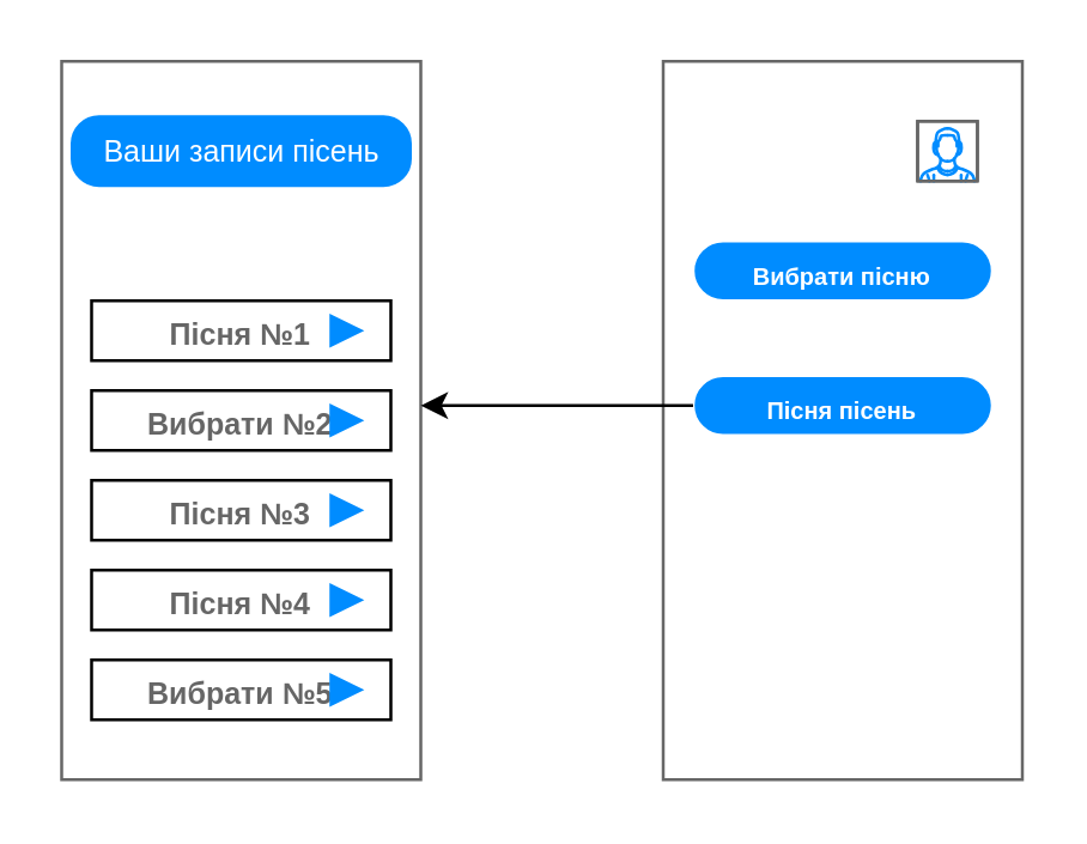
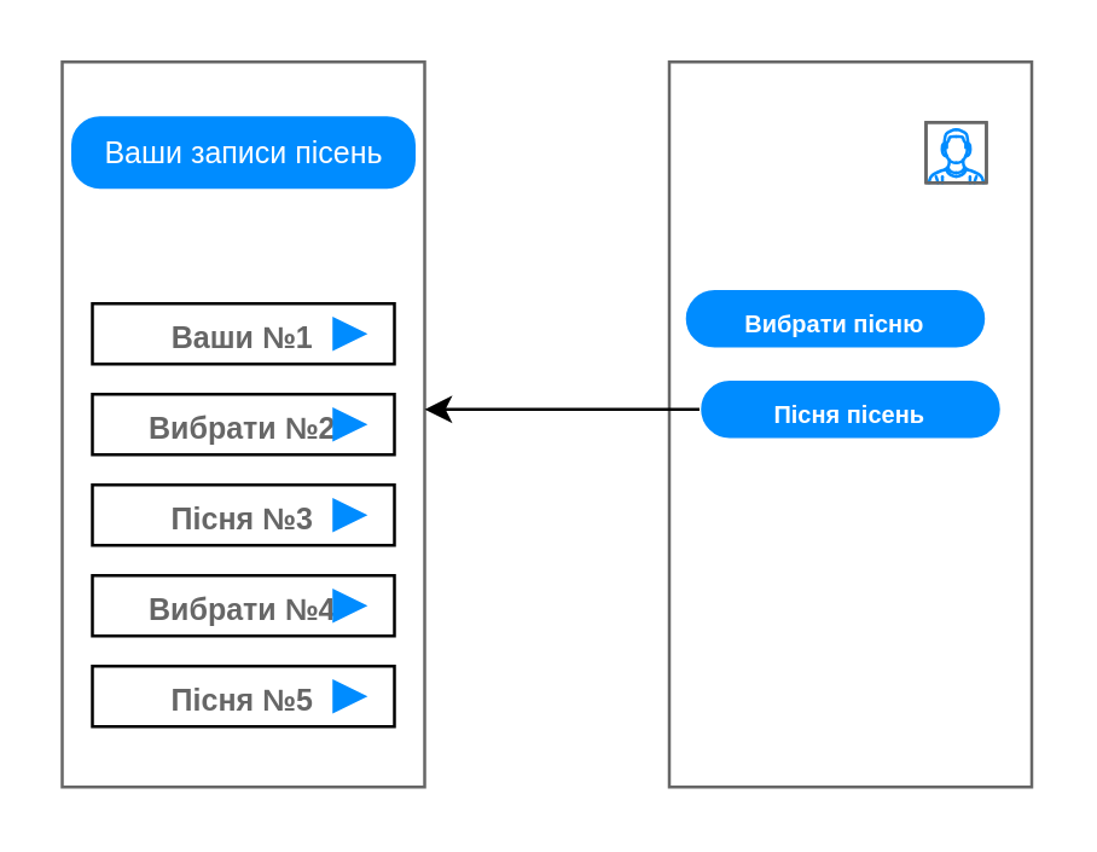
- <mxCell id="4" value="&lt;span style=&quot;font-size: 8px;&quot;&gt;Вибрати пісню&lt;/span&gt;" style="strokeWidth=1;shadow=0;dashed=0;align=center;html=1;shape=mxgraph.mockup.buttons.button;strokeColor=#ffffff;fontColor=#ffffff;mainText=;buttonStyle=round;fontSize=17;fontStyle=1;fillColor=#008cff;whiteSpace=wrap;" vertex="1" parent="1"><mxGeometry x="230.99" y="80" width="100" height="20" as="geometry" /></mxCell>
+ <mxCell id="4" value="&lt;span style=&quot;font-size: 8px;&quot;&gt;Вибрати пісню&lt;/span&gt;" style="strokeWidth=1;shadow=0;dashed=0;align=center;html=1;shape=mxgraph.mockup.buttons.button;strokeColor=#ffffff;fontColor=#ffffff;mainText=;buttonStyle=round;fontSize=17;fontStyle=1;fillColor=#008cff;whiteSpace=wrap;" vertex="1" parent="1"><mxGeometry x="225.99" y="95" width="100" height="20" as="geometry" /></mxCell>
- <mxCell id="9" value="&lt;span style=&quot;font-size: 10px;&quot;&gt;Пісня №1&lt;/span&gt;" style="strokeColor=inherit;fillColor=inherit;gradientColor=inherit;strokeWidth=1;shadow=0;dashed=0;align=center;html=1;shape=mxgraph.mockup.containers.rrect;rSize=0;fontSize=17;fontColor=#666666;fontStyle=1;resizeWidth=1;whiteSpace=wrap;" vertex="1" parent="1"><mxGeometry x="30" y="100" width="100" height="20" as="geometry" /></mxCell>
+ <mxCell id="9" value="&lt;span style=&quot;font-size: 10px;&quot;&gt;Ваши №1&lt;/span&gt;" style="strokeColor=inherit;fillColor=inherit;gradientColor=inherit;strokeWidth=1;shadow=0;dashed=0;align=center;html=1;shape=mxgraph.mockup.containers.rrect;rSize=0;fontSize=17;fontColor=#666666;fontStyle=1;resizeWidth=1;whiteSpace=wrap;" vertex="1" parent="1"><mxGeometry x="30" y="100" width="100" height="20" as="geometry" /></mxCell>
- <mxCell id="12" value="&lt;span style=&quot;font-size: 10px;&quot;&gt;Пісня №4&lt;/span&gt;" style="strokeColor=inherit;fillColor=inherit;gradientColor=inherit;strokeWidth=1;shadow=0;dashed=0;align=center;html=1;shape=mxgraph.mockup.containers.rrect;rSize=0;fontSize=17;fontColor=#666666;fontStyle=1;resizeWidth=1;whiteSpace=wrap;" vertex="1" parent="1"><mxGeometry x="30" y="190" width="100" height="20" as="geometry" /></mxCell>
+ <mxCell id="12" value="&lt;span style=&quot;font-size: 10px;&quot;&gt;Вибрати №4&lt;/span&gt;" style="strokeColor=inherit;fillColor=inherit;gradientColor=inherit;strokeWidth=1;shadow=0;dashed=0;align=center;html=1;shape=mxgraph.mockup.containers.rrect;rSize=0;fontSize=17;fontColor=#666666;fontStyle=1;resizeWidth=1;whiteSpace=wrap;" vertex="1" parent="1"><mxGeometry x="30" y="190" width="100" height="20" as="geometry" /></mxCell>
- <mxCell id="13" value="&lt;span style=&quot;font-size: 10px;&quot;&gt;Вибрати №5&lt;/span&gt;" style="strokeColor=inherit;fillColor=inherit;gradientColor=inherit;strokeWidth=1;shadow=0;dashed=0;align=center;html=1;shape=mxgraph.mockup.containers.rrect;rSize=0;fontSize=17;fontColor=#666666;fontStyle=1;resizeWidth=1;whiteSpace=wrap;" vertex="1" parent="1"><mxGeometry x="30" y="220" width="100" height="20" as="geometry" /></mxCell>
+ <mxCell id="13" value="&lt;span style=&quot;font-size: 10px;&quot;&gt;Пісня №5&lt;/span&gt;" style="strokeColor=inherit;fillColor=inherit;gradientColor=inherit;strokeWidth=1;shadow=0;dashed=0;align=center;html=1;shape=mxgraph.mockup.containers.rrect;rSize=0;fontSize=17;fontColor=#666666;fontStyle=1;resizeWidth=1;whiteSpace=wrap;" vertex="1" parent="1"><mxGeometry x="30" y="220" width="100" height="20" as="geometry" /></mxCell>
